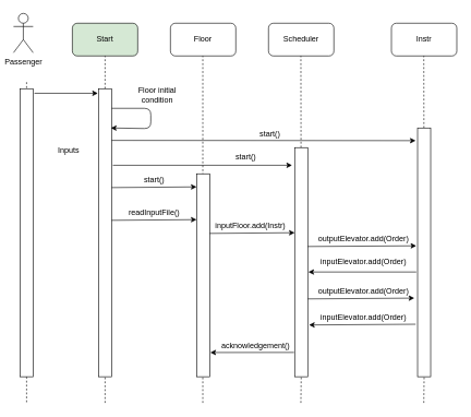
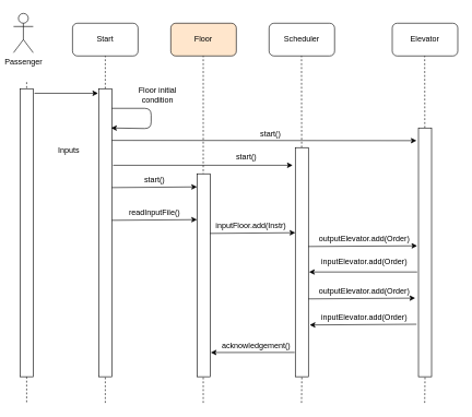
- <mxCell id="2" value="Start" style="rounded=1;whiteSpace=wrap;html=1;fillColor=#d5e8d4;" vertex="1" parent="1"><mxGeometry x="110" y="35" width="100" height="50" as="geometry" /></mxCell>
+ <mxCell id="2" value="Start" style="rounded=1;whiteSpace=wrap;html=1;" vertex="1" parent="1"><mxGeometry x="110" y="35" width="100" height="50" as="geometry" /></mxCell>
- <mxCell id="3" value="Floor" style="rounded=1;whiteSpace=wrap;html=1;" vertex="1" parent="1"><mxGeometry x="260" y="35" width="100" height="50" as="geometry" /></mxCell>
+ <mxCell id="3" value="Floor" style="rounded=1;whiteSpace=wrap;html=1;fillColor=#ffe6cc;" vertex="1" parent="1"><mxGeometry x="260" y="35" width="100" height="50" as="geometry" /></mxCell>
- <mxCell id="5" value="Instr" style="rounded=1;whiteSpace=wrap;html=1;" vertex="1" parent="1"><mxGeometry x="598" y="35" width="100" height="50" as="geometry" /></mxCell>
+ <mxCell id="5" value="Elevator" style="rounded=1;whiteSpace=wrap;html=1;" vertex="1" parent="1"><mxGeometry x="598" y="35" width="100" height="50" as="geometry" /></mxCell>
